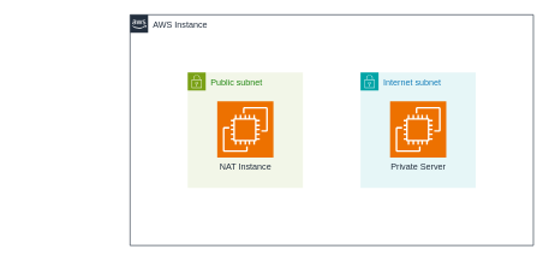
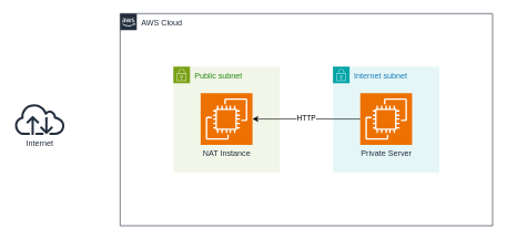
- <mxCell id="2" value="AWS Instance" style="points=[[0,0],[0.25,0],[0.5,0],[0.75,0],[1,0],[1,0.25],[1,0.5],[1,0.75],[1,1],[0.75,1],[0.5,1],[0.25,1],[0,1],[0,0.75],[0,0.5],[0,0.25]];outlineConnect=0;gradientColor=none;html=1;whiteSpace=wrap;fontSize=12;fontStyle=0;container=1;pointerEvents=0;collapsible=0;recursiveResize=0;shape=mxgraph.aws4.group;grIcon=mxgraph.aws4.group_aws_cloud_alt;strokeColor=#232F3E;fillColor=none;verticalAlign=top;align=left;spacingLeft=30;fontColor=#232F3E;dashed=0;" vertex="1" parent="1"><mxGeometry x="180" y="20" width="560" height="320" as="geometry" /></mxCell>
+ <mxCell id="2" value="AWS Cloud" style="points=[[0,0],[0.25,0],[0.5,0],[0.75,0],[1,0],[1,0.25],[1,0.5],[1,0.75],[1,1],[0.75,1],[0.5,1],[0.25,1],[0,1],[0,0.75],[0,0.5],[0,0.25]];outlineConnect=0;gradientColor=none;html=1;whiteSpace=wrap;fontSize=12;fontStyle=0;container=1;pointerEvents=0;collapsible=0;recursiveResize=0;shape=mxgraph.aws4.group;grIcon=mxgraph.aws4.group_aws_cloud_alt;strokeColor=#232F3E;fillColor=none;verticalAlign=top;align=left;spacingLeft=30;fontColor=#232F3E;dashed=0;" vertex="1" parent="1"><mxGeometry x="180" y="20" width="560" height="320" as="geometry" /></mxCell>
+ <mxCell id="9" value="Internet" style="sketch=0;outlineConnect=0;fontColor=#232F3E;gradientColor=none;fillColor=#232F3D;strokeColor=none;dashed=0;verticalLabelPosition=bottom;verticalAlign=top;align=center;html=1;fontSize=12;fontStyle=0;aspect=fixed;pointerEvents=1;shape=mxgraph.aws4.internet;" vertex="1" parent="1"><mxGeometry x="20" y="155" width="78" height="48" as="geometry" /></mxCell>
+ <mxCell id="7" style="edgeStyle=orthogonalEdgeStyle;rounded=0;orthogonalLoop=1;jettySize=auto;html=1;" edge="1" parent="2" source="4" target="6"><mxGeometry relative="1" as="geometry" /></mxCell>
+ <mxCell id="8" value="HTTP" style="edgeLabel;html=1;align=center;verticalAlign=middle;resizable=0;points=[];" vertex="1" connectable="0" parent="7"><mxGeometry x="0.012" y="-2" relative="1" as="geometry"><mxPoint as="offset" /></mxGeometry></mxCell>
